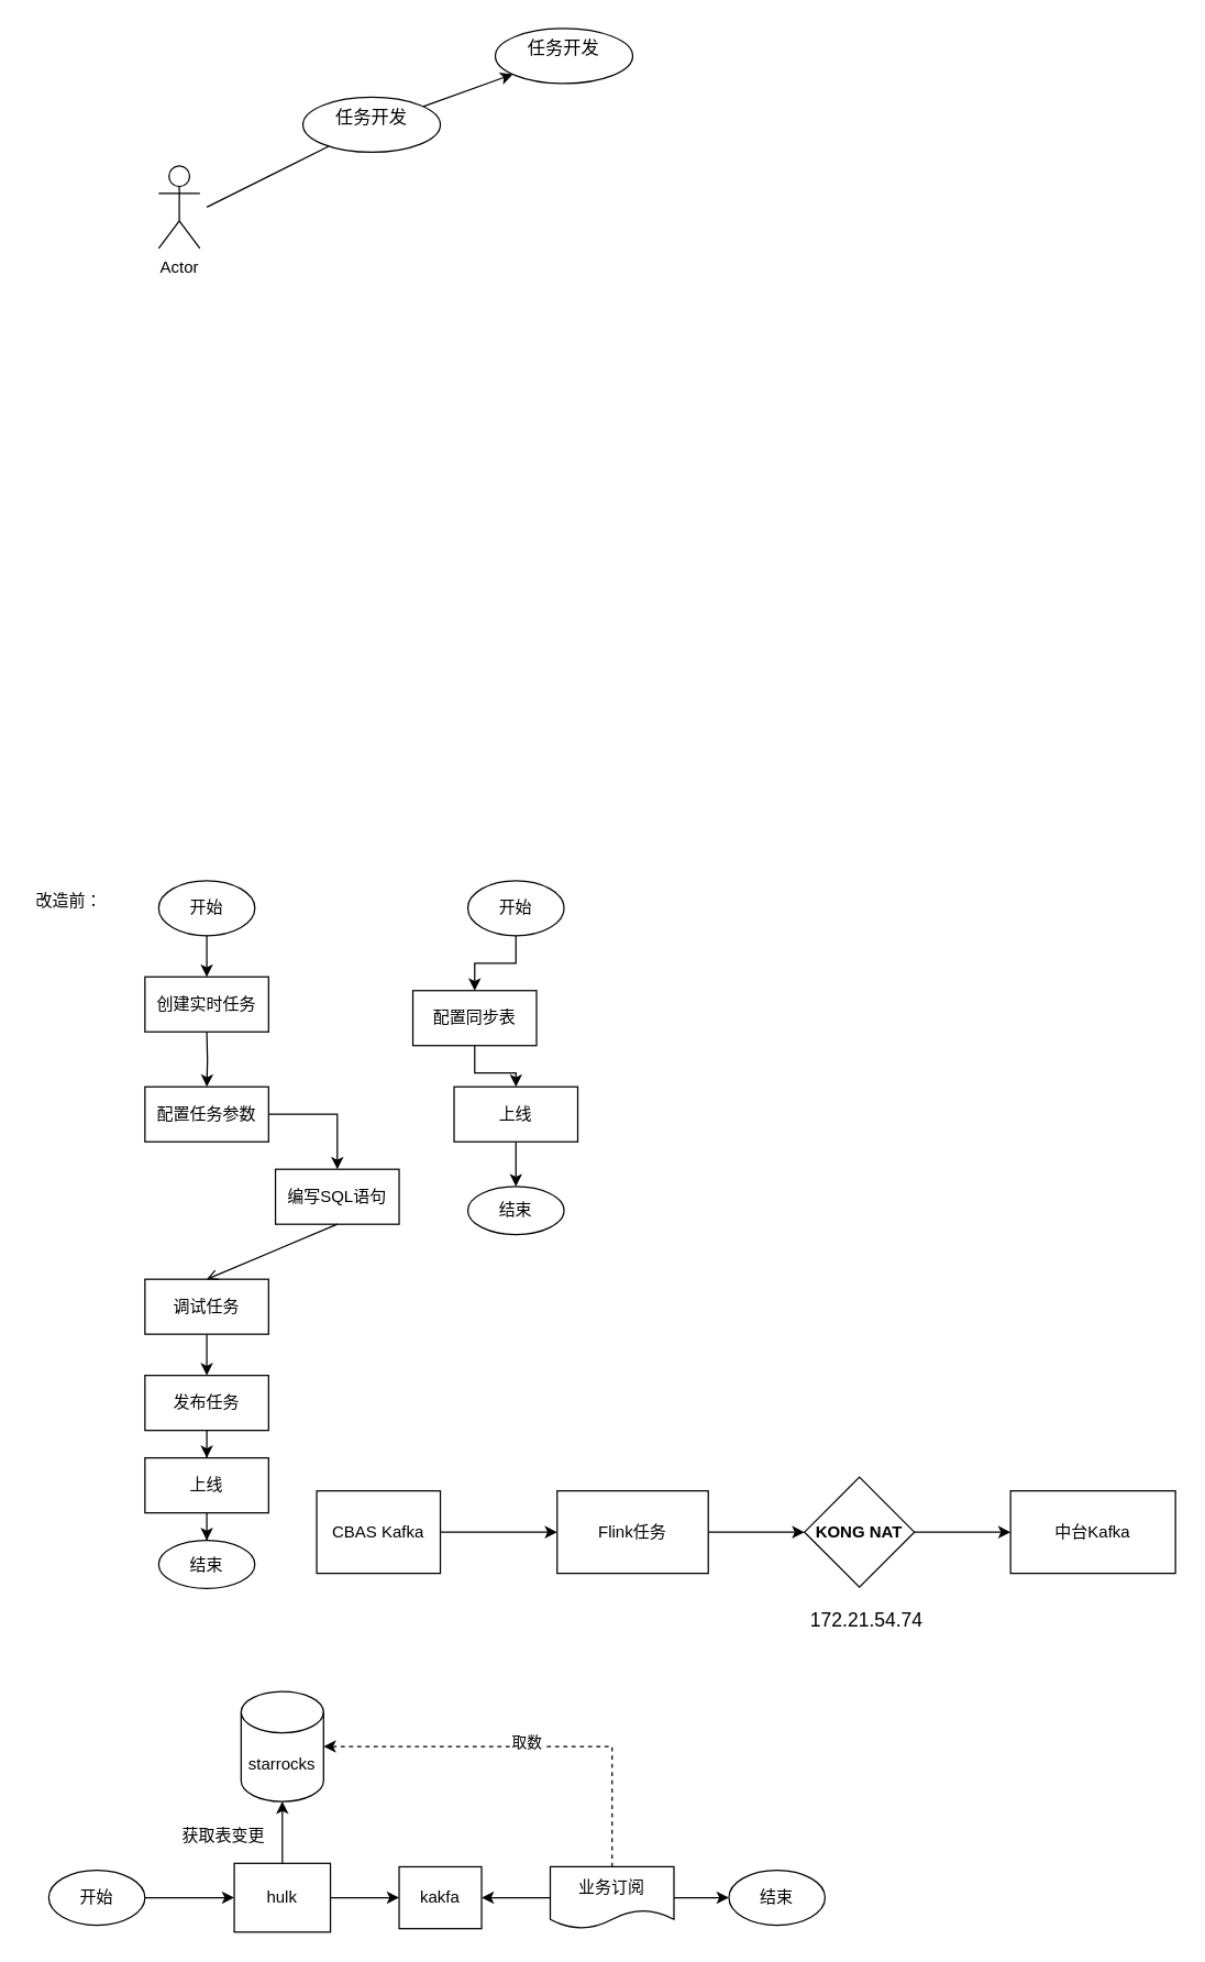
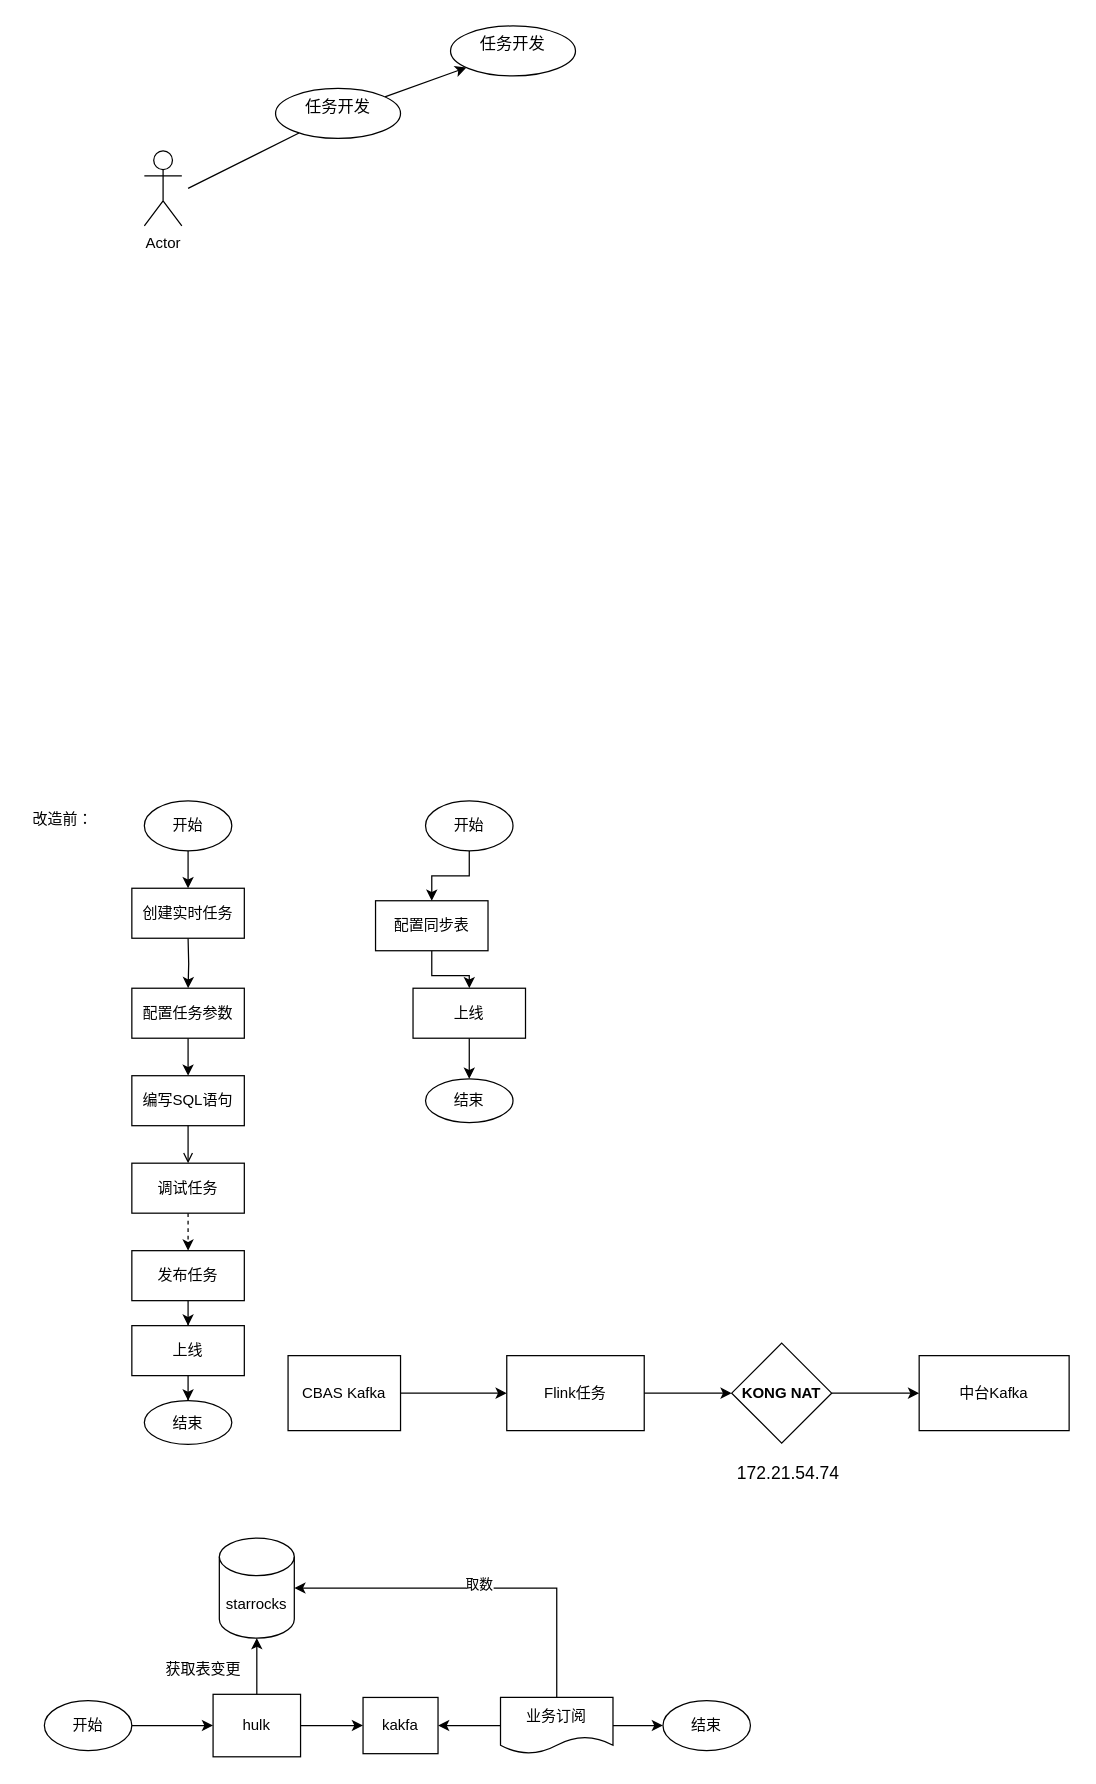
- <mxCell id="5" value="编写SQL语句" style="rounded=0;whiteSpace=wrap;html=1;" parent="1" vertex="1"><mxGeometry x="200" y="850" width="90" height="40" as="geometry" /></mxCell>
+ <mxCell id="5" value="编写SQL语句" style="rounded=0;whiteSpace=wrap;html=1;" parent="1" vertex="1"><mxGeometry x="105" y="860" width="90" height="40" as="geometry" /></mxCell>
- <mxCell id="14" style="edgeStyle=orthogonalEdgeStyle;rounded=0;orthogonalLoop=1;jettySize=auto;html=1;exitX=0.5;exitY=1;exitDx=0;exitDy=0;entryX=0.5;entryY=0;entryDx=0;entryDy=0;" parent="1" source="15" target="7" edge="1"><mxGeometry relative="1" as="geometry" /></mxCell>
+ <mxCell id="14" style="edgeStyle=orthogonalEdgeStyle;rounded=0;orthogonalLoop=1;jettySize=auto;html=1;exitX=0.5;exitY=1;exitDx=0;exitDy=0;entryX=0.5;entryY=0;entryDx=0;entryDy=0;dashed=1;" parent="1" source="15" target="7" edge="1"><mxGeometry relative="1" as="geometry" /></mxCell>
- <mxCell id="35" style="edgeStyle=orthogonalEdgeStyle;rounded=0;orthogonalLoop=1;jettySize=auto;html=1;exitX=0.5;exitY=0;exitDx=0;exitDy=0;entryX=1;entryY=0.5;entryDx=0;entryDy=0;entryPerimeter=0;dashed=1;" parent="1" source="37" target="27" edge="1"><mxGeometry relative="1" as="geometry" /></mxCell>
+ <mxCell id="35" style="edgeStyle=orthogonalEdgeStyle;rounded=0;orthogonalLoop=1;jettySize=auto;html=1;exitX=0.5;exitY=0;exitDx=0;exitDy=0;entryX=1;entryY=0.5;entryDx=0;entryDy=0;entryPerimeter=0;" parent="1" source="37" target="27" edge="1"><mxGeometry relative="1" as="geometry" /></mxCell>
